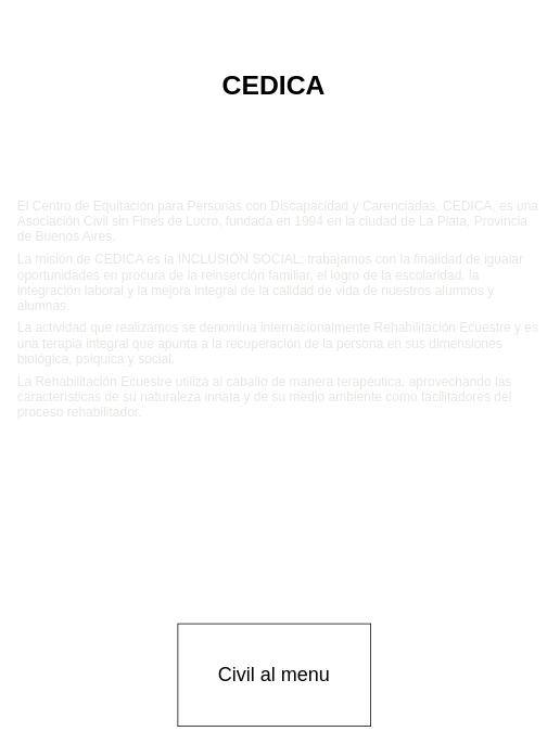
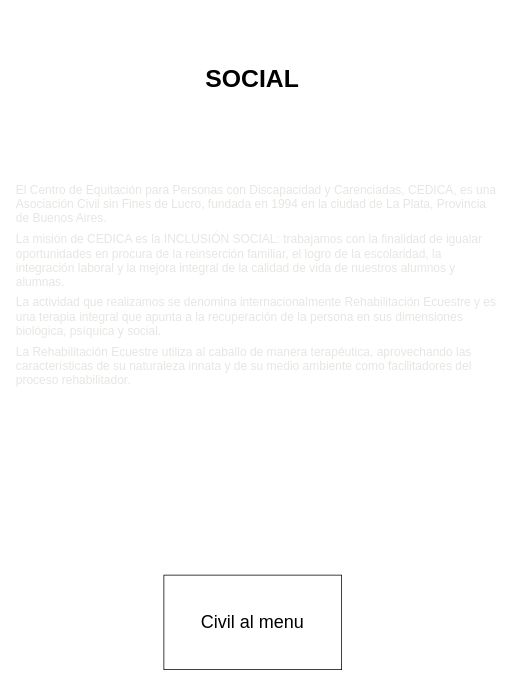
- <mxCell id="2" value="&lt;div style=&quot;&quot;&gt;&lt;span class=&quot;notion-enable-hover&quot; data-token-index=&quot;0&quot; style=&quot;font-weight: 600; font-size: 33px;&quot;&gt;CEDICA&lt;/span&gt;&lt;/div&gt;" style="text;html=1;align=center;verticalAlign=middle;whiteSpace=wrap;rounded=0;" parent="1" vertex="1"><mxGeometry x="140" y="20" width="392" height="167" as="geometry" /></mxCell>
+ <mxCell id="2" value="&lt;div style=&quot;&quot;&gt;&lt;span class=&quot;notion-enable-hover&quot; data-token-index=&quot;0&quot; style=&quot;font-weight: 600; font-size: 33px;&quot;&gt;SOCIAL&lt;/span&gt;&lt;/div&gt;" style="text;html=1;align=center;verticalAlign=middle;whiteSpace=wrap;rounded=0;" parent="1" vertex="1"><mxGeometry x="140" y="20" width="392" height="167" as="geometry" /></mxCell>
